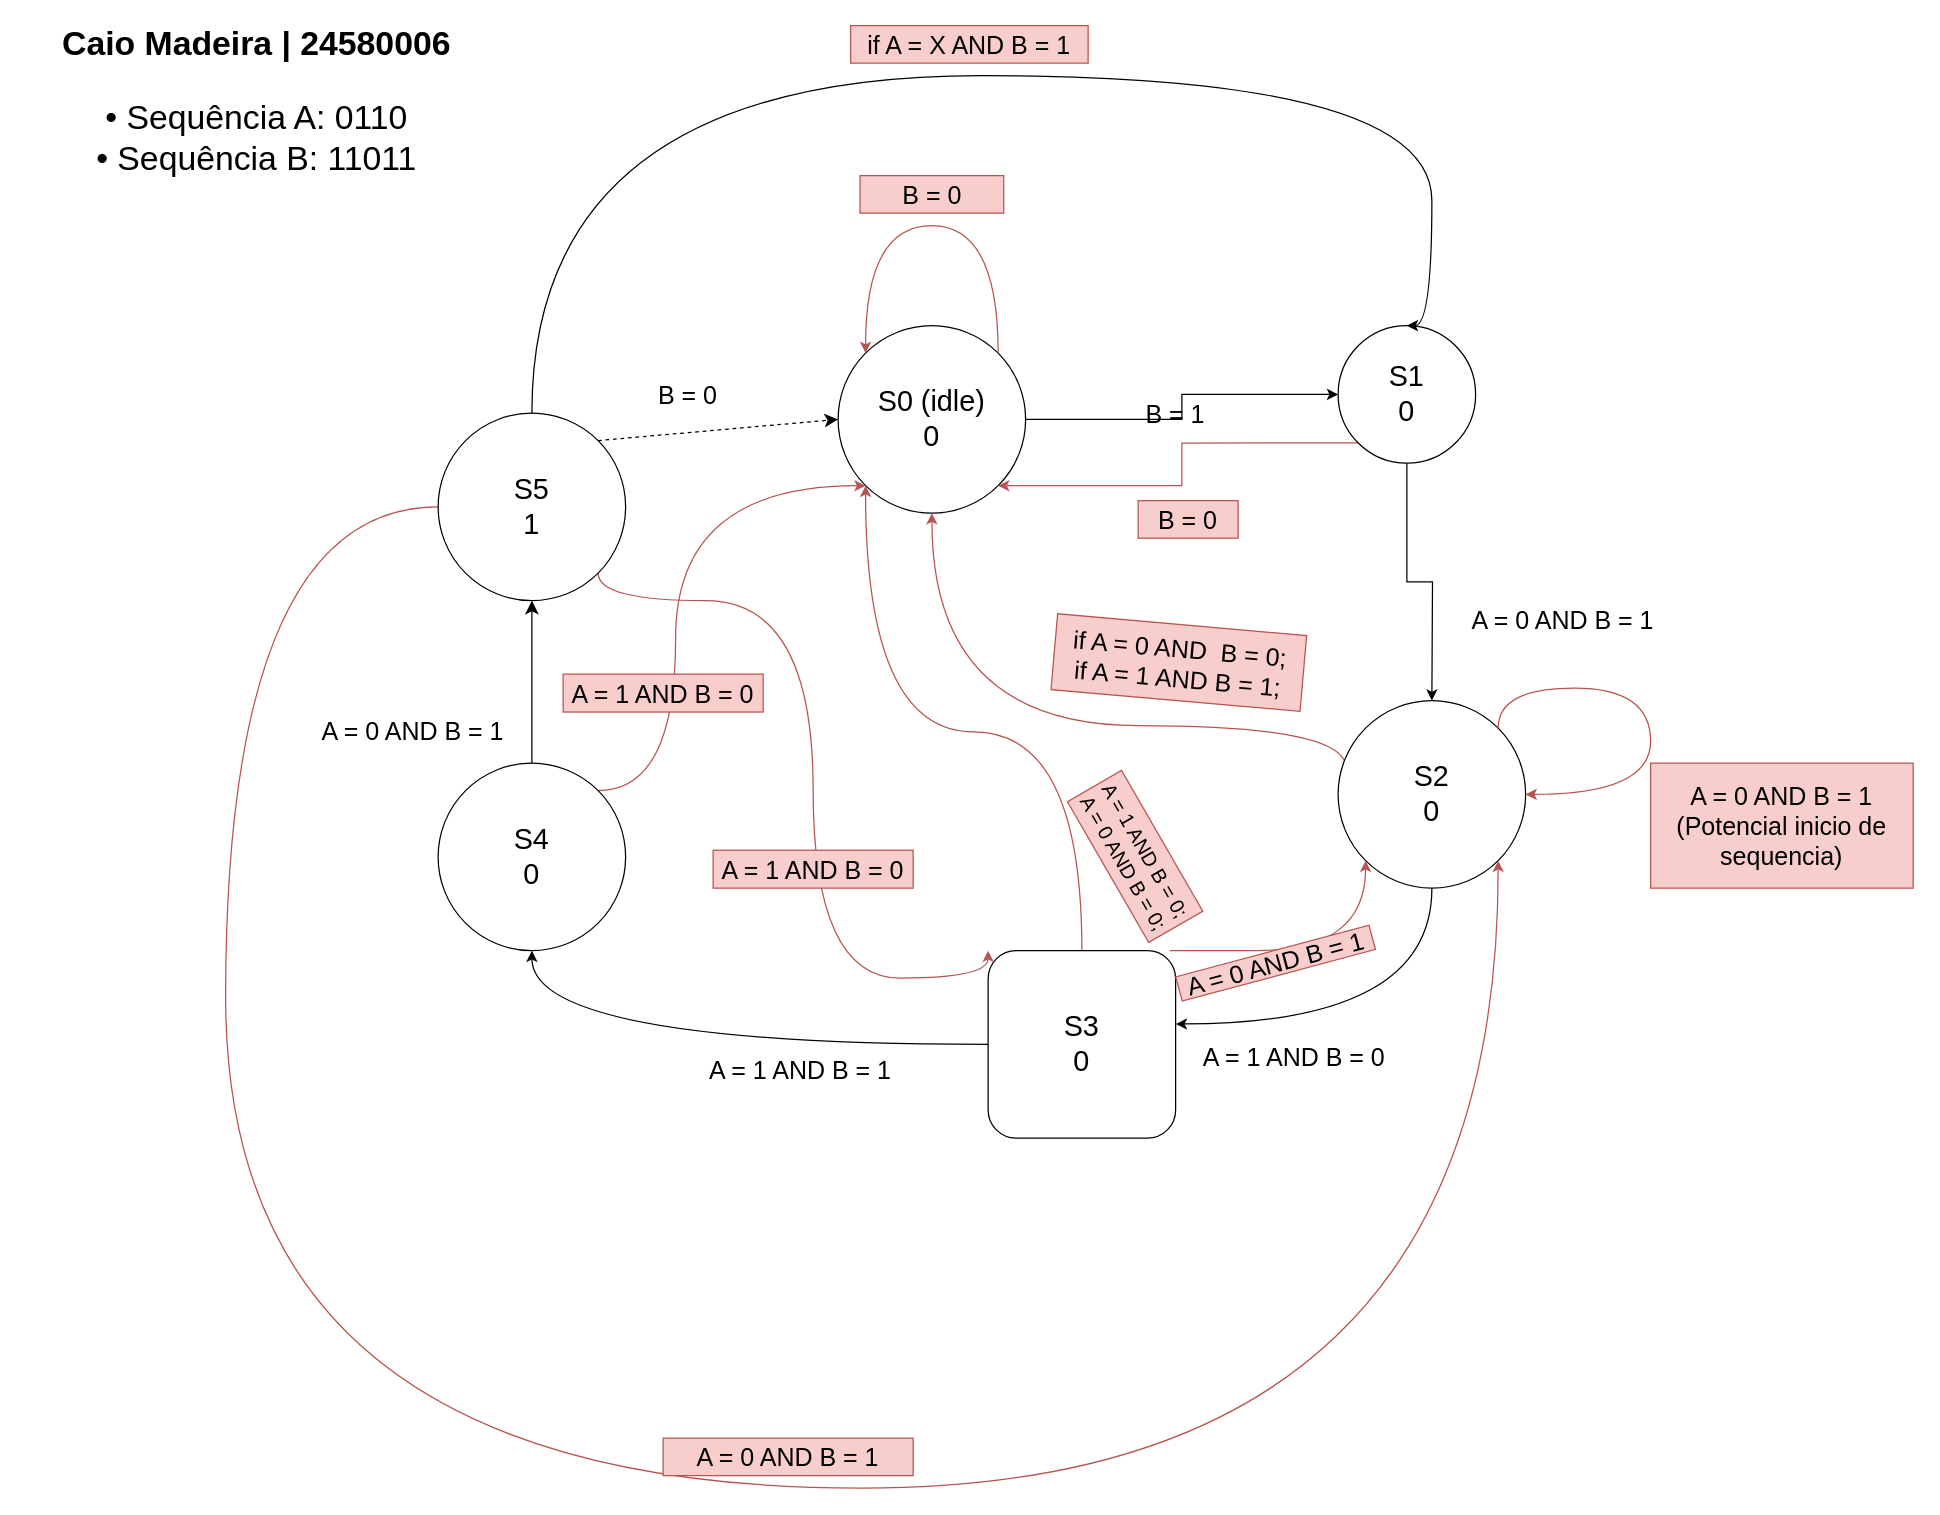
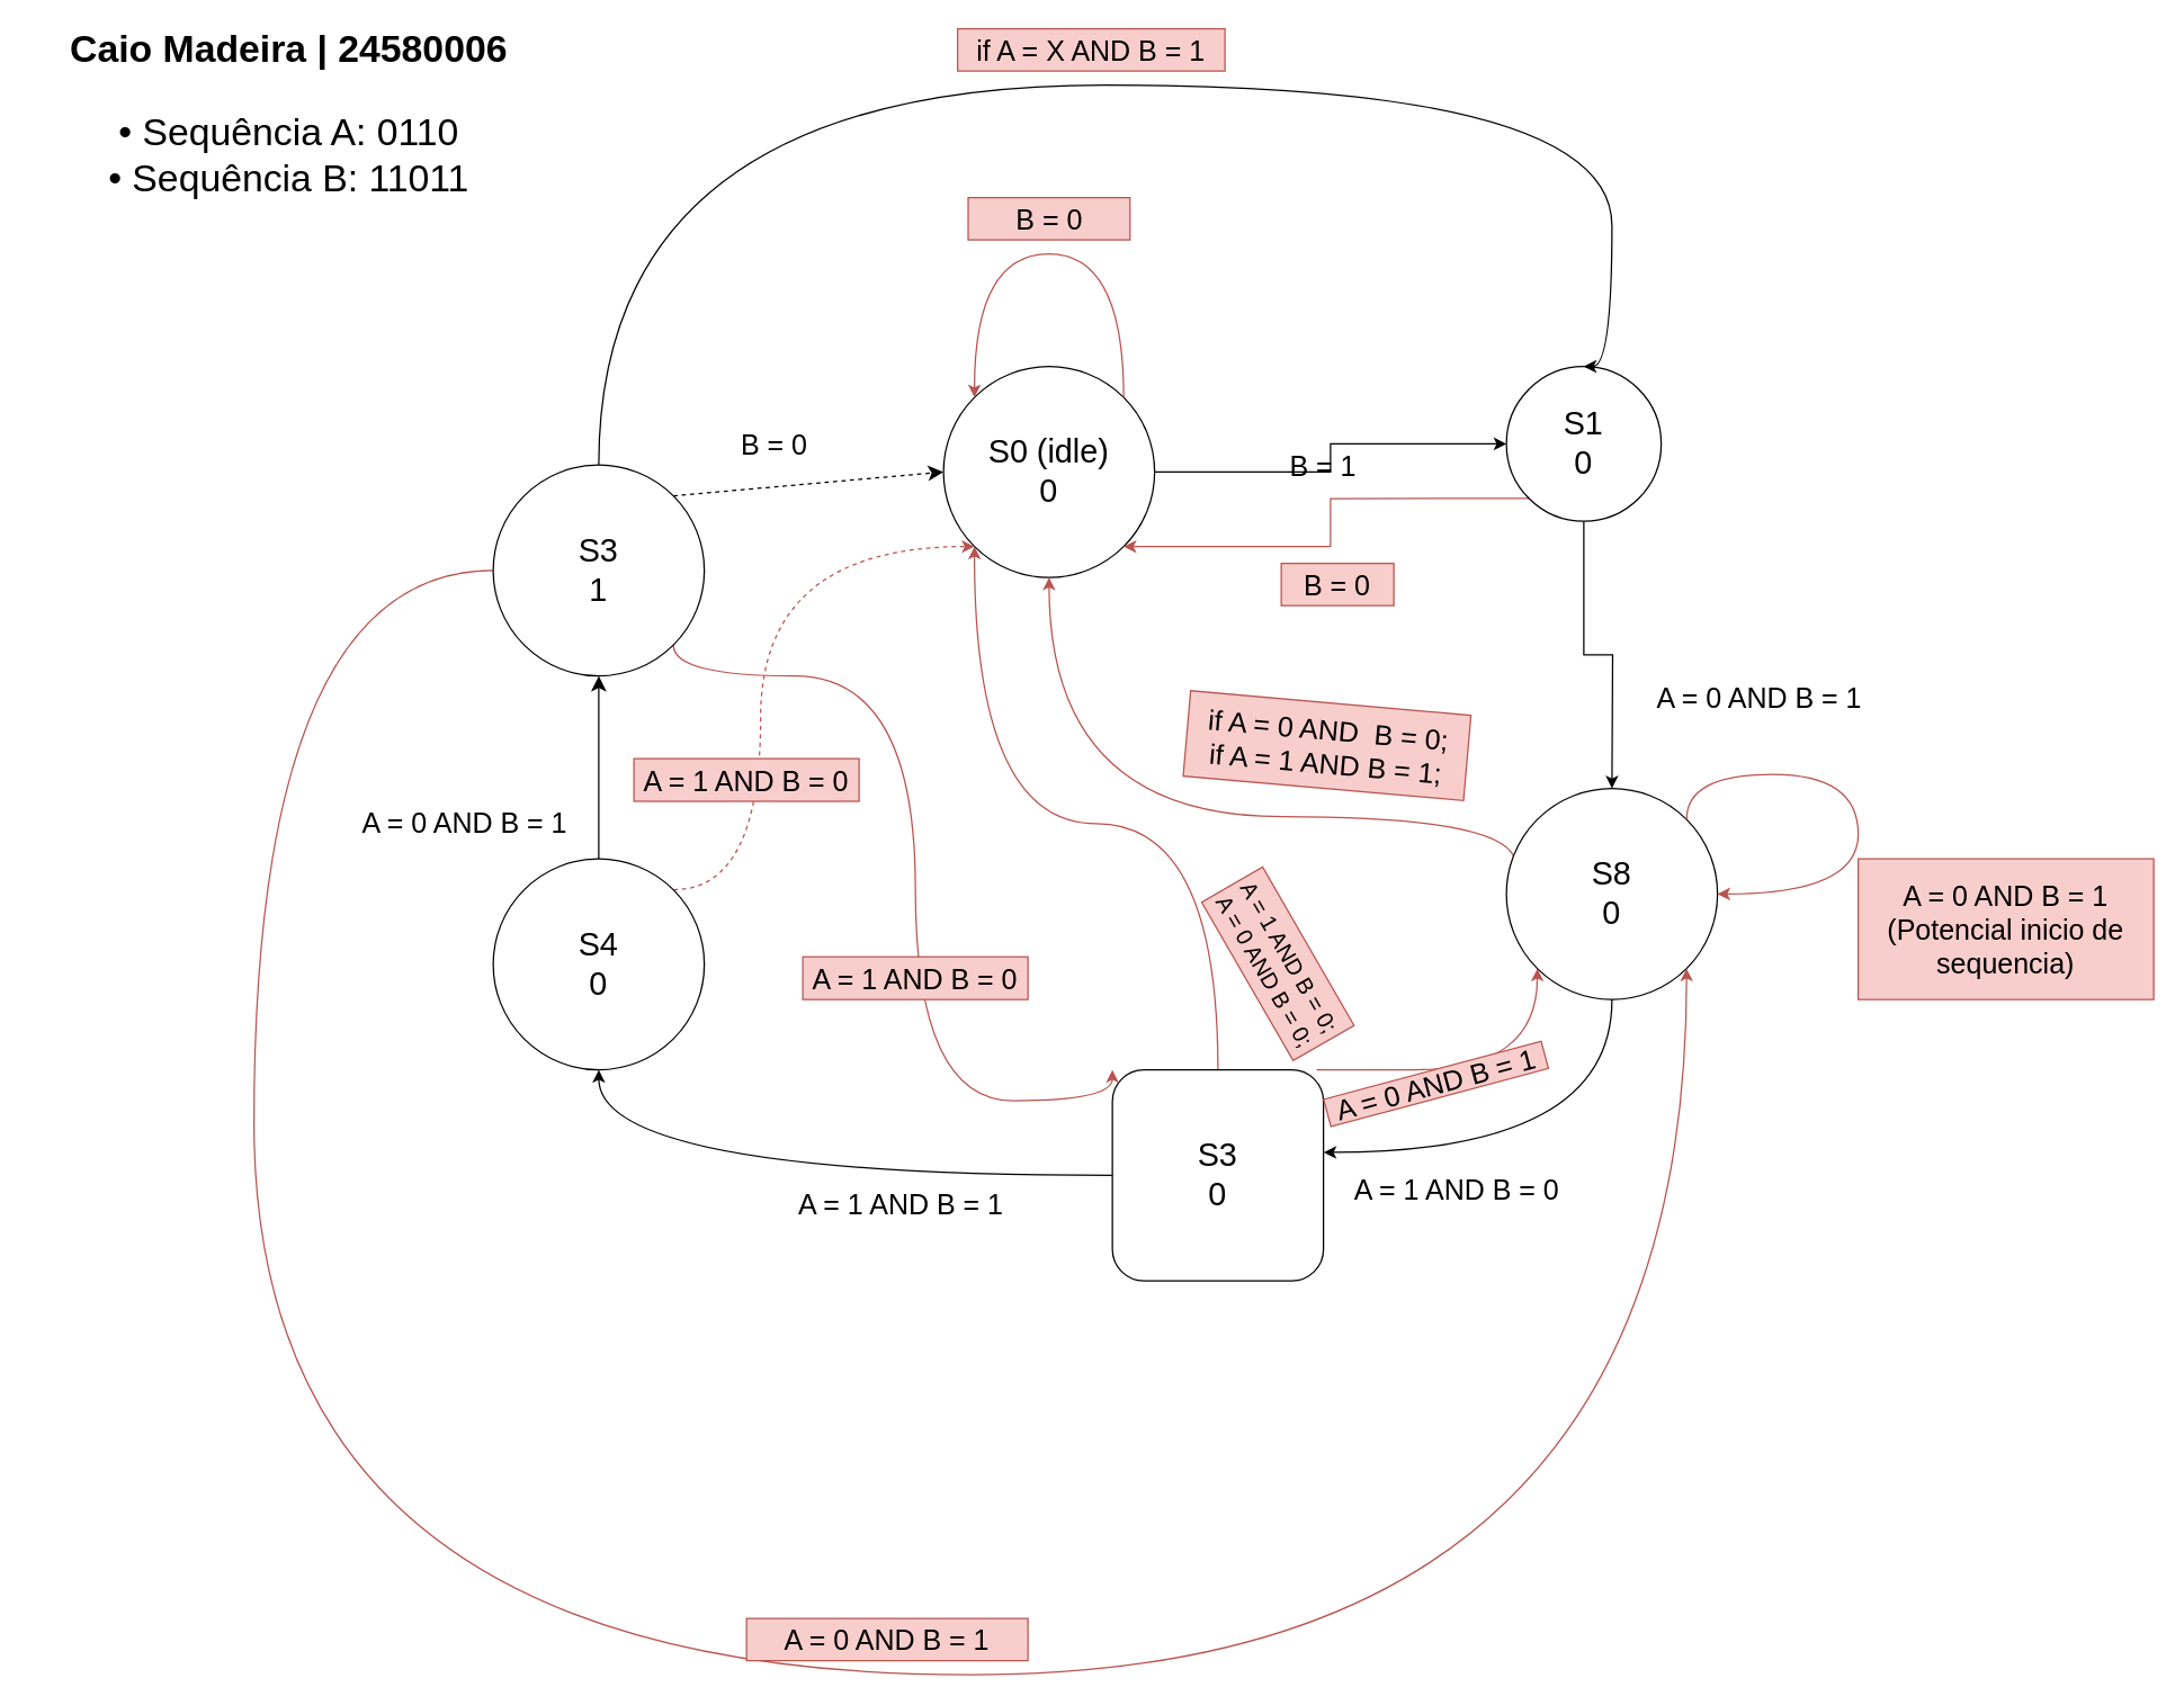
- <mxCell id="31" value="&lt;div&gt;&lt;span style=&quot;font-size: 23px;&quot;&gt;S5&lt;/span&gt;&lt;/div&gt;&lt;div&gt;&lt;span style=&quot;font-size: 23px;&quot;&gt;1&lt;/span&gt;&lt;/div&gt;" style="ellipse;whiteSpace=wrap;html=1;aspect=fixed;" parent="1" vertex="1"><mxGeometry x="350" y="330" width="150" height="150" as="geometry" /></mxCell>
+ <mxCell id="31" value="&lt;div&gt;&lt;span style=&quot;font-size: 23px;&quot;&gt;S3&lt;/span&gt;&lt;/div&gt;&lt;div&gt;&lt;span style=&quot;font-size: 23px;&quot;&gt;1&lt;/span&gt;&lt;/div&gt;" style="ellipse;whiteSpace=wrap;html=1;aspect=fixed;" parent="1" vertex="1"><mxGeometry x="350" y="330" width="150" height="150" as="geometry" /></mxCell>
- <mxCell id="19" style="edgeStyle=orthogonalEdgeStyle;rounded=0;orthogonalLoop=1;jettySize=auto;html=1;exitX=1;exitY=0;exitDx=0;exitDy=0;entryX=0;entryY=1;entryDx=0;entryDy=0;curved=1;fillColor=#f8cecc;strokeColor=#b85450;" edge="1" parent="1" source="20" target="3"><mxGeometry relative="1" as="geometry"><Array as="points"><mxPoint x="540" y="632" /><mxPoint x="540" y="388" /></Array></mxGeometry></mxCell>
+ <mxCell id="19" style="edgeStyle=orthogonalEdgeStyle;rounded=0;orthogonalLoop=1;jettySize=auto;html=1;exitX=1;exitY=0;exitDx=0;exitDy=0;entryX=0;entryY=1;entryDx=0;entryDy=0;curved=1;fillColor=#f8cecc;strokeColor=#b85450;dashed=1;" edge="1" parent="1" source="20" target="3"><mxGeometry relative="1" as="geometry"><Array as="points"><mxPoint x="540" y="632" /><mxPoint x="540" y="388" /></Array></mxGeometry></mxCell>
- <mxCell id="9" value="&lt;span style=&quot;font-size: 23px;&quot;&gt;S2&lt;/span&gt;&lt;div&gt;&lt;span style=&quot;font-size: 23px;&quot;&gt;0&lt;/span&gt;&lt;/div&gt;" style="ellipse;whiteSpace=wrap;html=1;aspect=fixed;" parent="1" vertex="1"><mxGeometry x="1070" y="560" width="150" height="150" as="geometry" /></mxCell>
+ <mxCell id="9" value="&lt;span style=&quot;font-size: 23px;&quot;&gt;S8&lt;/span&gt;&lt;div&gt;&lt;span style=&quot;font-size: 23px;&quot;&gt;0&lt;/span&gt;&lt;/div&gt;" style="ellipse;whiteSpace=wrap;html=1;aspect=fixed;" parent="1" vertex="1"><mxGeometry x="1070" y="560" width="150" height="150" as="geometry" /></mxCell>
